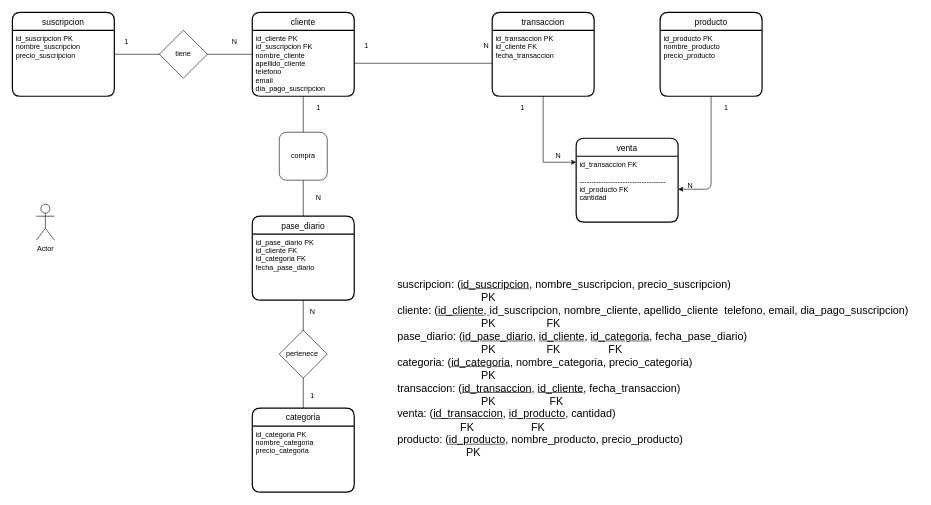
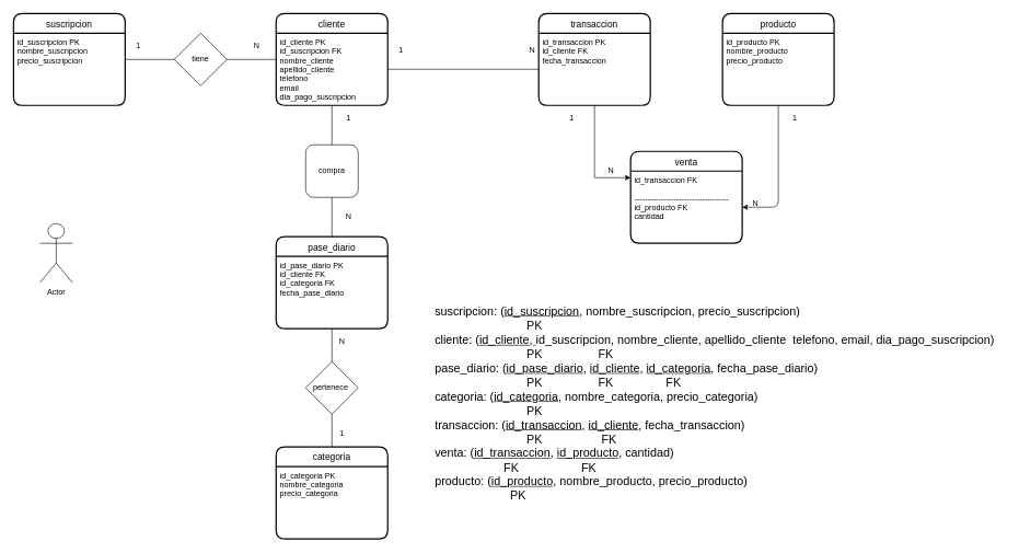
- <mxCell id="39" value="Actor" style="shape=umlActor;verticalLabelPosition=bottom;verticalAlign=top;html=1;outlineConnect=0;" vertex="1" parent="1"><mxGeometry x="60" y="340" width="30" height="60" as="geometry" /></mxCell>
+ <mxCell id="39" value="Actor" style="shape=umlActor;verticalLabelPosition=bottom;verticalAlign=top;html=1;outlineConnect=0;" vertex="1" parent="1"><mxGeometry x="60" y="340" width="50" height="90" as="geometry" /></mxCell>
